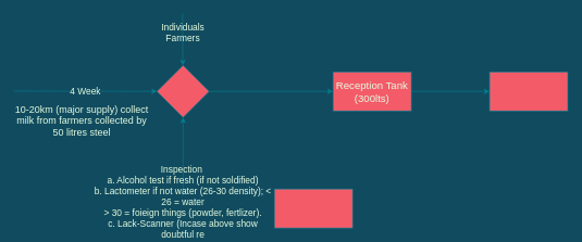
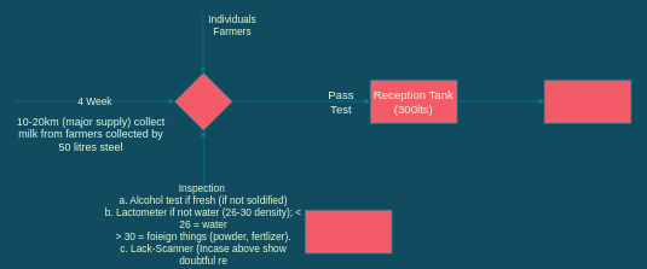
- <mxCell id="8" value="Individuals Farmers" style="text;html=1;strokeColor=none;fillColor=none;align=center;verticalAlign=middle;whiteSpace=wrap;rounded=0;sketch=0;fontSize=14;fontColor=#E4FDE1;" vertex="1" parent="1"><mxGeometry x="260" y="40" width="40" height="20" as="geometry" /></mxCell>
+ <mxCell id="8" value="Individuals Farmers" style="text;html=1;strokeColor=none;fillColor=none;align=center;verticalAlign=middle;whiteSpace=wrap;rounded=0;sketch=0;fontSize=14;fontColor=#E4FDE1;" vertex="1" parent="1"><mxGeometry x="300" y="25" width="40" height="20" as="geometry" /></mxCell>
+ <mxCell id="11" value="Pass Test" style="text;html=1;strokeColor=none;fillColor=none;align=center;verticalAlign=middle;whiteSpace=wrap;rounded=0;sketch=0;fontSize=16;fontColor=#E4FDE1;" vertex="1" parent="1"><mxGeometry x="450" y="130" width="40" height="20" as="geometry" /></mxCell>
